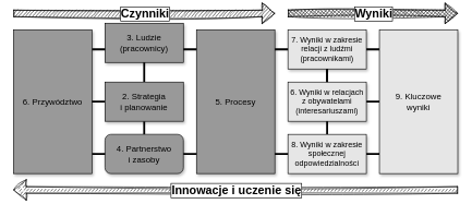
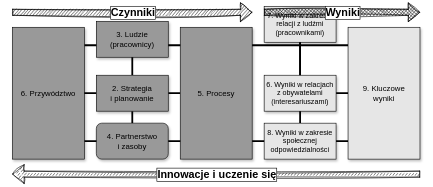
- <mxCell id="14" value="7. Wyniki w zakresie relacji z ludźmi (pracownikami)" style="rounded=0;whiteSpace=wrap;html=1;fontSize=12;fillColor=#E6E6E6;shadow=1;" parent="1" vertex="1"><mxGeometry x="440" y="45" width="120" height="60" as="geometry" /></mxCell>
+ <mxCell id="14" value="7. Wyniki w zakresie relacji z ludźmi (pracownikami)" style="rounded=0;whiteSpace=wrap;html=1;fontSize=12;fillColor=#E6E6E6;shadow=1;" parent="1" vertex="1"><mxGeometry x="440" y="10" width="120" height="60" as="geometry" /></mxCell>
+ <mxCell id="7" value="" style="edgeStyle=orthogonalEdgeStyle;rounded=0;orthogonalLoop=1;jettySize=auto;html=1;endArrow=none;endFill=0;strokeWidth=3;" parent="1" source="10" target="12" edge="1"><mxGeometry relative="1" as="geometry" /></mxCell>
